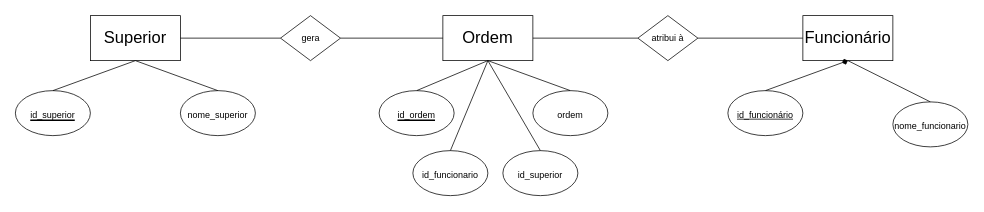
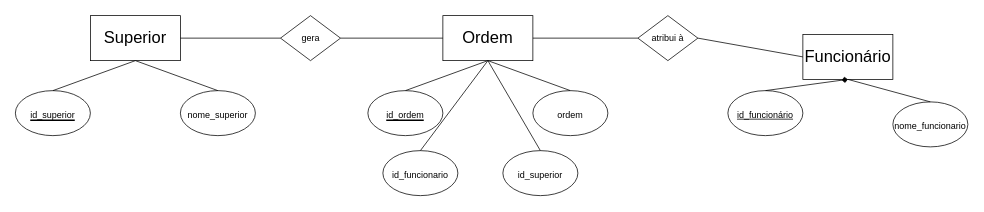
- <mxCell id="4" value="&lt;font style=&quot;font-size: 22px;&quot;&gt;Funcionário&lt;/font&gt;" style="rounded=0;whiteSpace=wrap;html=1;" vertex="1" parent="1"><mxGeometry x="1070" y="20" width="120" height="60" as="geometry" /></mxCell>
+ <mxCell id="4" value="&lt;font style=&quot;font-size: 22px;&quot;&gt;Funcionário&lt;/font&gt;" style="rounded=0;whiteSpace=wrap;html=1;" vertex="1" parent="1"><mxGeometry x="1070" y="45" width="120" height="60" as="geometry" /></mxCell>
- <mxCell id="9" value="&lt;u&gt;&lt;font style=&quot;font-size: 12px;&quot;&gt;id_ordem&lt;/font&gt;&lt;/u&gt;" style="ellipse;whiteSpace=wrap;html=1;fontSize=22;" vertex="1" parent="1"><mxGeometry x="505" y="120" width="100" height="60" as="geometry" /></mxCell>
+ <mxCell id="9" value="&lt;u&gt;&lt;font style=&quot;font-size: 12px;&quot;&gt;id_ordem&lt;/font&gt;&lt;/u&gt;" style="ellipse;whiteSpace=wrap;html=1;fontSize=22;" vertex="1" parent="1"><mxGeometry x="490" y="120" width="100" height="60" as="geometry" /></mxCell>
- <mxCell id="11" value="&lt;font style=&quot;font-size: 12px;&quot;&gt;id_funcionario&lt;/font&gt;" style="ellipse;whiteSpace=wrap;html=1;fontSize=22;" vertex="1" parent="1"><mxGeometry x="550" y="200" width="100" height="60" as="geometry" /></mxCell>
+ <mxCell id="11" value="&lt;font style=&quot;font-size: 12px;&quot;&gt;id_funcionario&lt;/font&gt;" style="ellipse;whiteSpace=wrap;html=1;fontSize=22;" vertex="1" parent="1"><mxGeometry x="510" y="200" width="100" height="60" as="geometry" /></mxCell>
